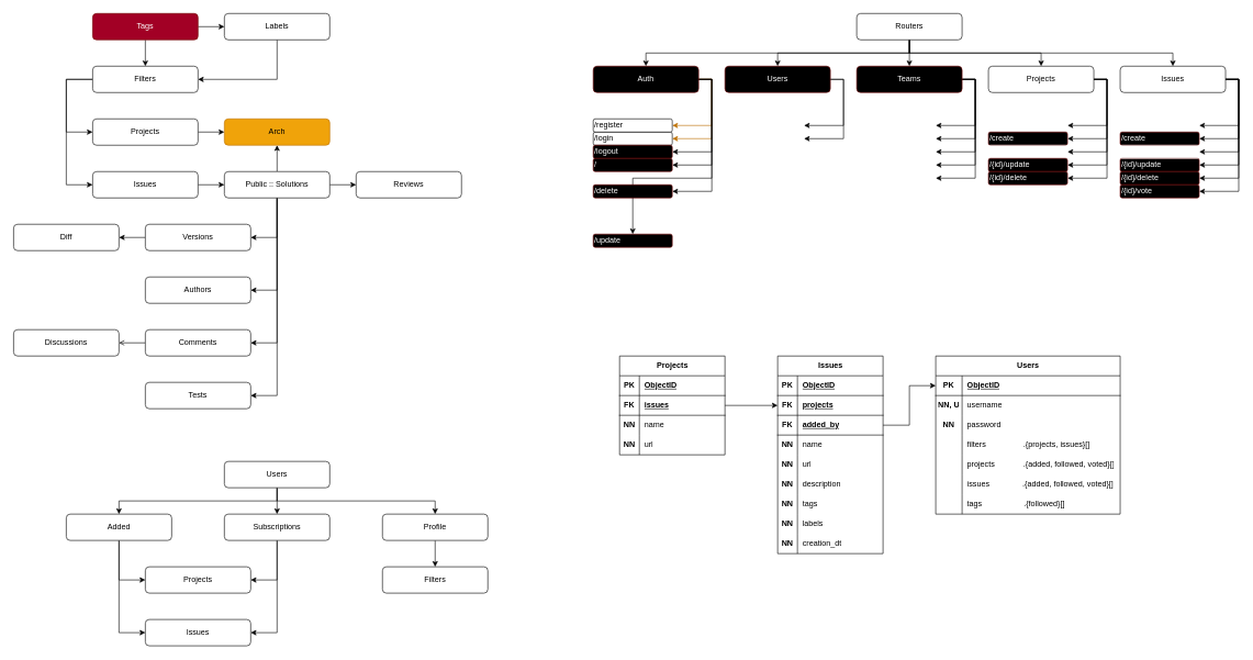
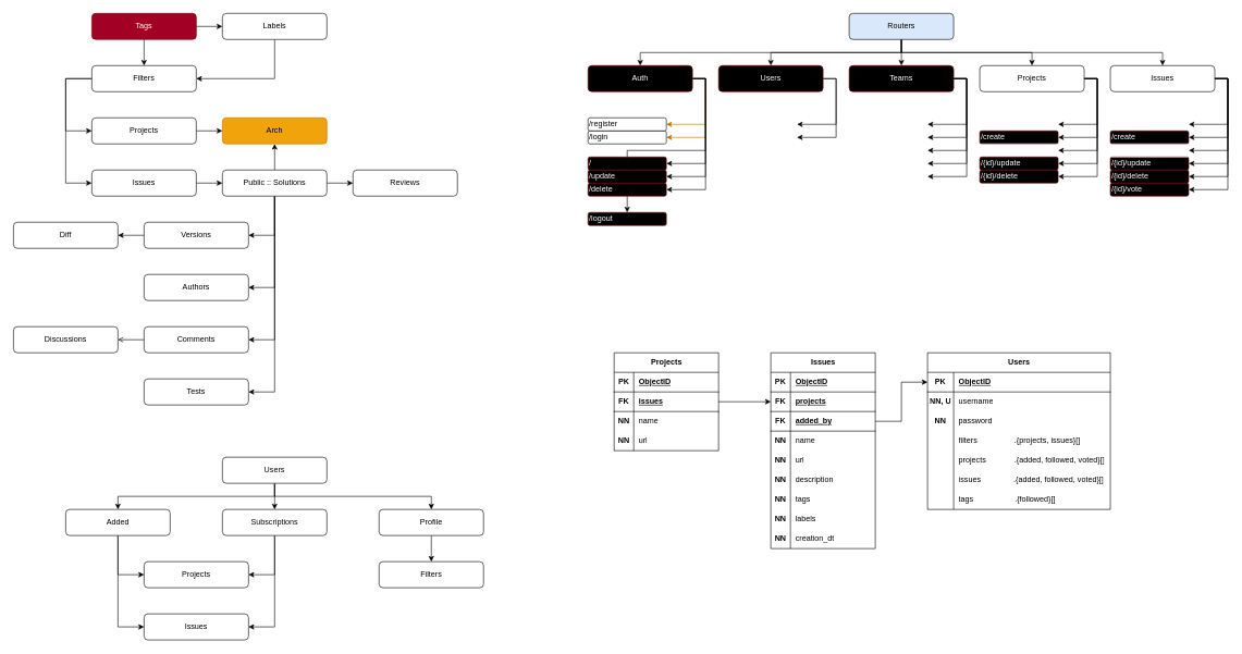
- <mxCell id="51" value="Routers" style="rounded=1;whiteSpace=wrap;html=1;" vertex="1" parent="1"><mxGeometry x="1300" y="20" width="160" height="40" as="geometry" /></mxCell>
+ <mxCell id="51" value="Routers" style="rounded=1;whiteSpace=wrap;html=1;fillColor=#dae8fc;" vertex="1" parent="1"><mxGeometry x="1300" y="20" width="160" height="40" as="geometry" /></mxCell>
- <mxCell id="76" value="/logout" style="rounded=1;whiteSpace=wrap;html=1;fillColor=#000000;fontColor=#ffffff;strokeColor=#6F0000;align=left;" vertex="1" parent="1"><mxGeometry x="900" y="220" width="120" height="20" as="geometry" /></mxCell>
+ <mxCell id="76" value="/logout" style="rounded=1;whiteSpace=wrap;html=1;fillColor=#000000;fontColor=#ffffff;strokeColor=#6F0000;align=left;" vertex="1" parent="1"><mxGeometry x="900" y="325" width="120" height="20" as="geometry" /></mxCell>
- <mxCell id="96" value="/update" style="rounded=1;whiteSpace=wrap;html=1;fillColor=#000000;fontColor=#ffffff;strokeColor=#6F0000;align=left;" vertex="1" parent="1"><mxGeometry x="900" y="355" width="120" height="20" as="geometry" /></mxCell>
+ <mxCell id="96" value="/update" style="rounded=1;whiteSpace=wrap;html=1;fillColor=#000000;fontColor=#ffffff;strokeColor=#6F0000;align=left;" vertex="1" parent="1"><mxGeometry x="900" y="260" width="120" height="20" as="geometry" /></mxCell>
